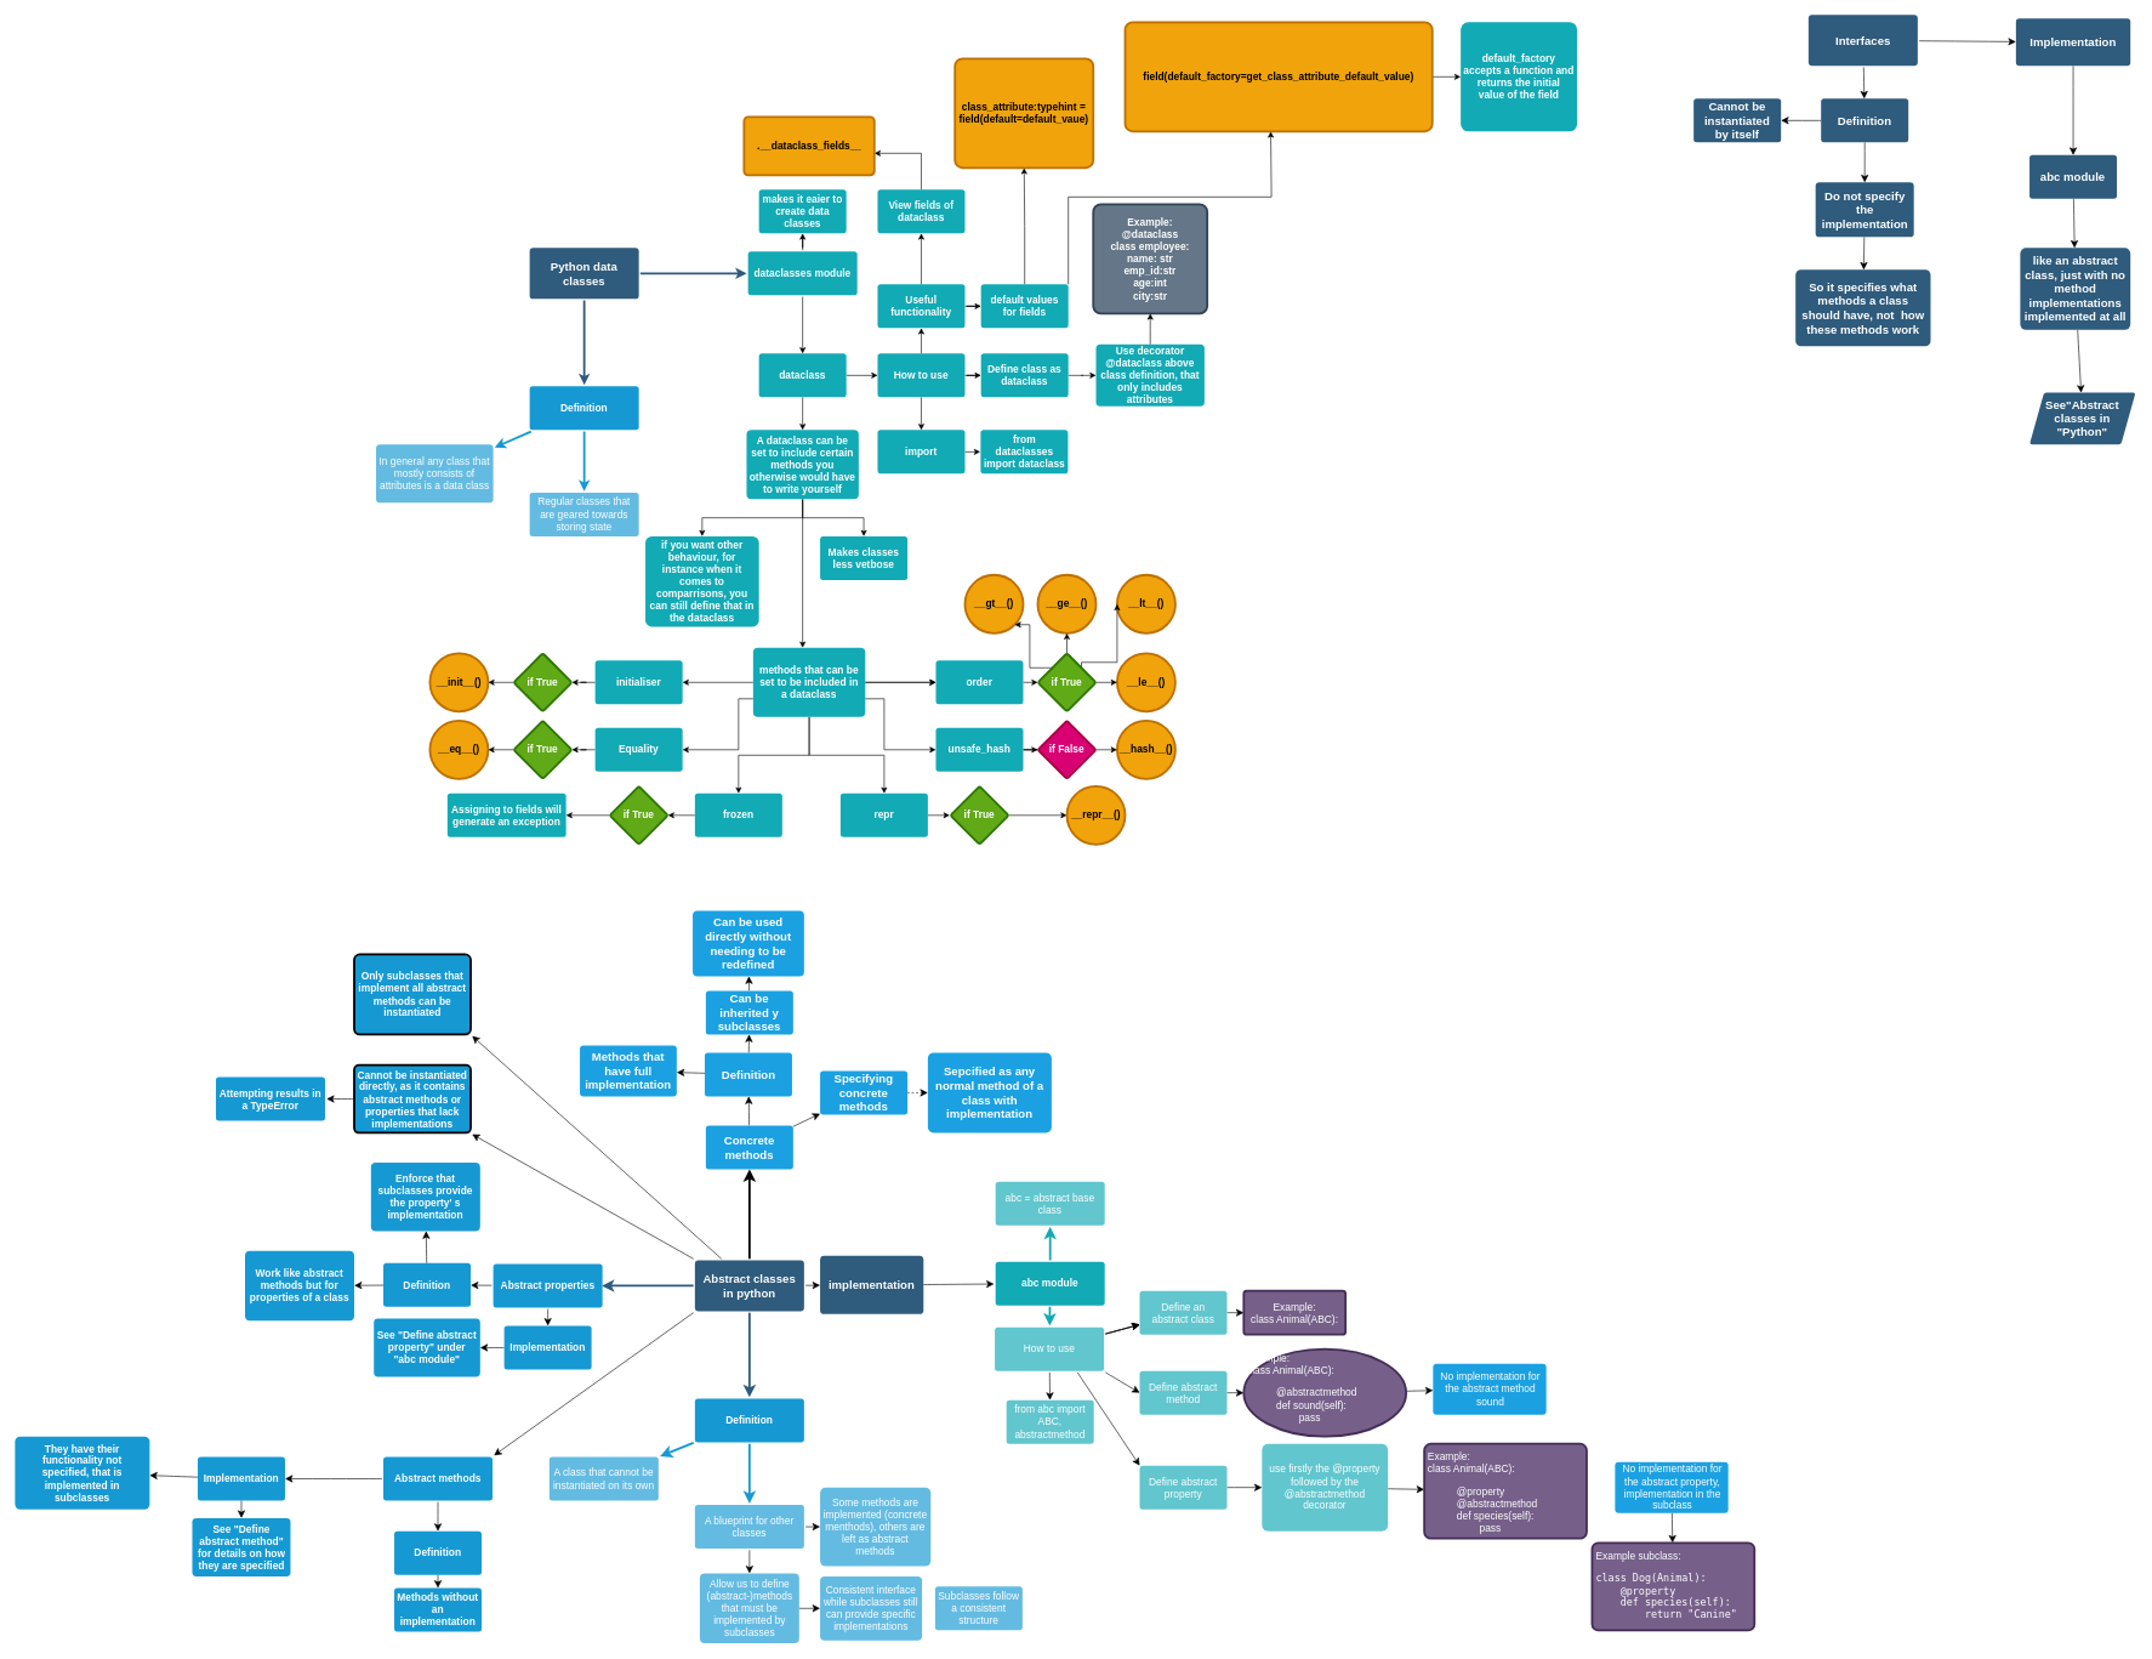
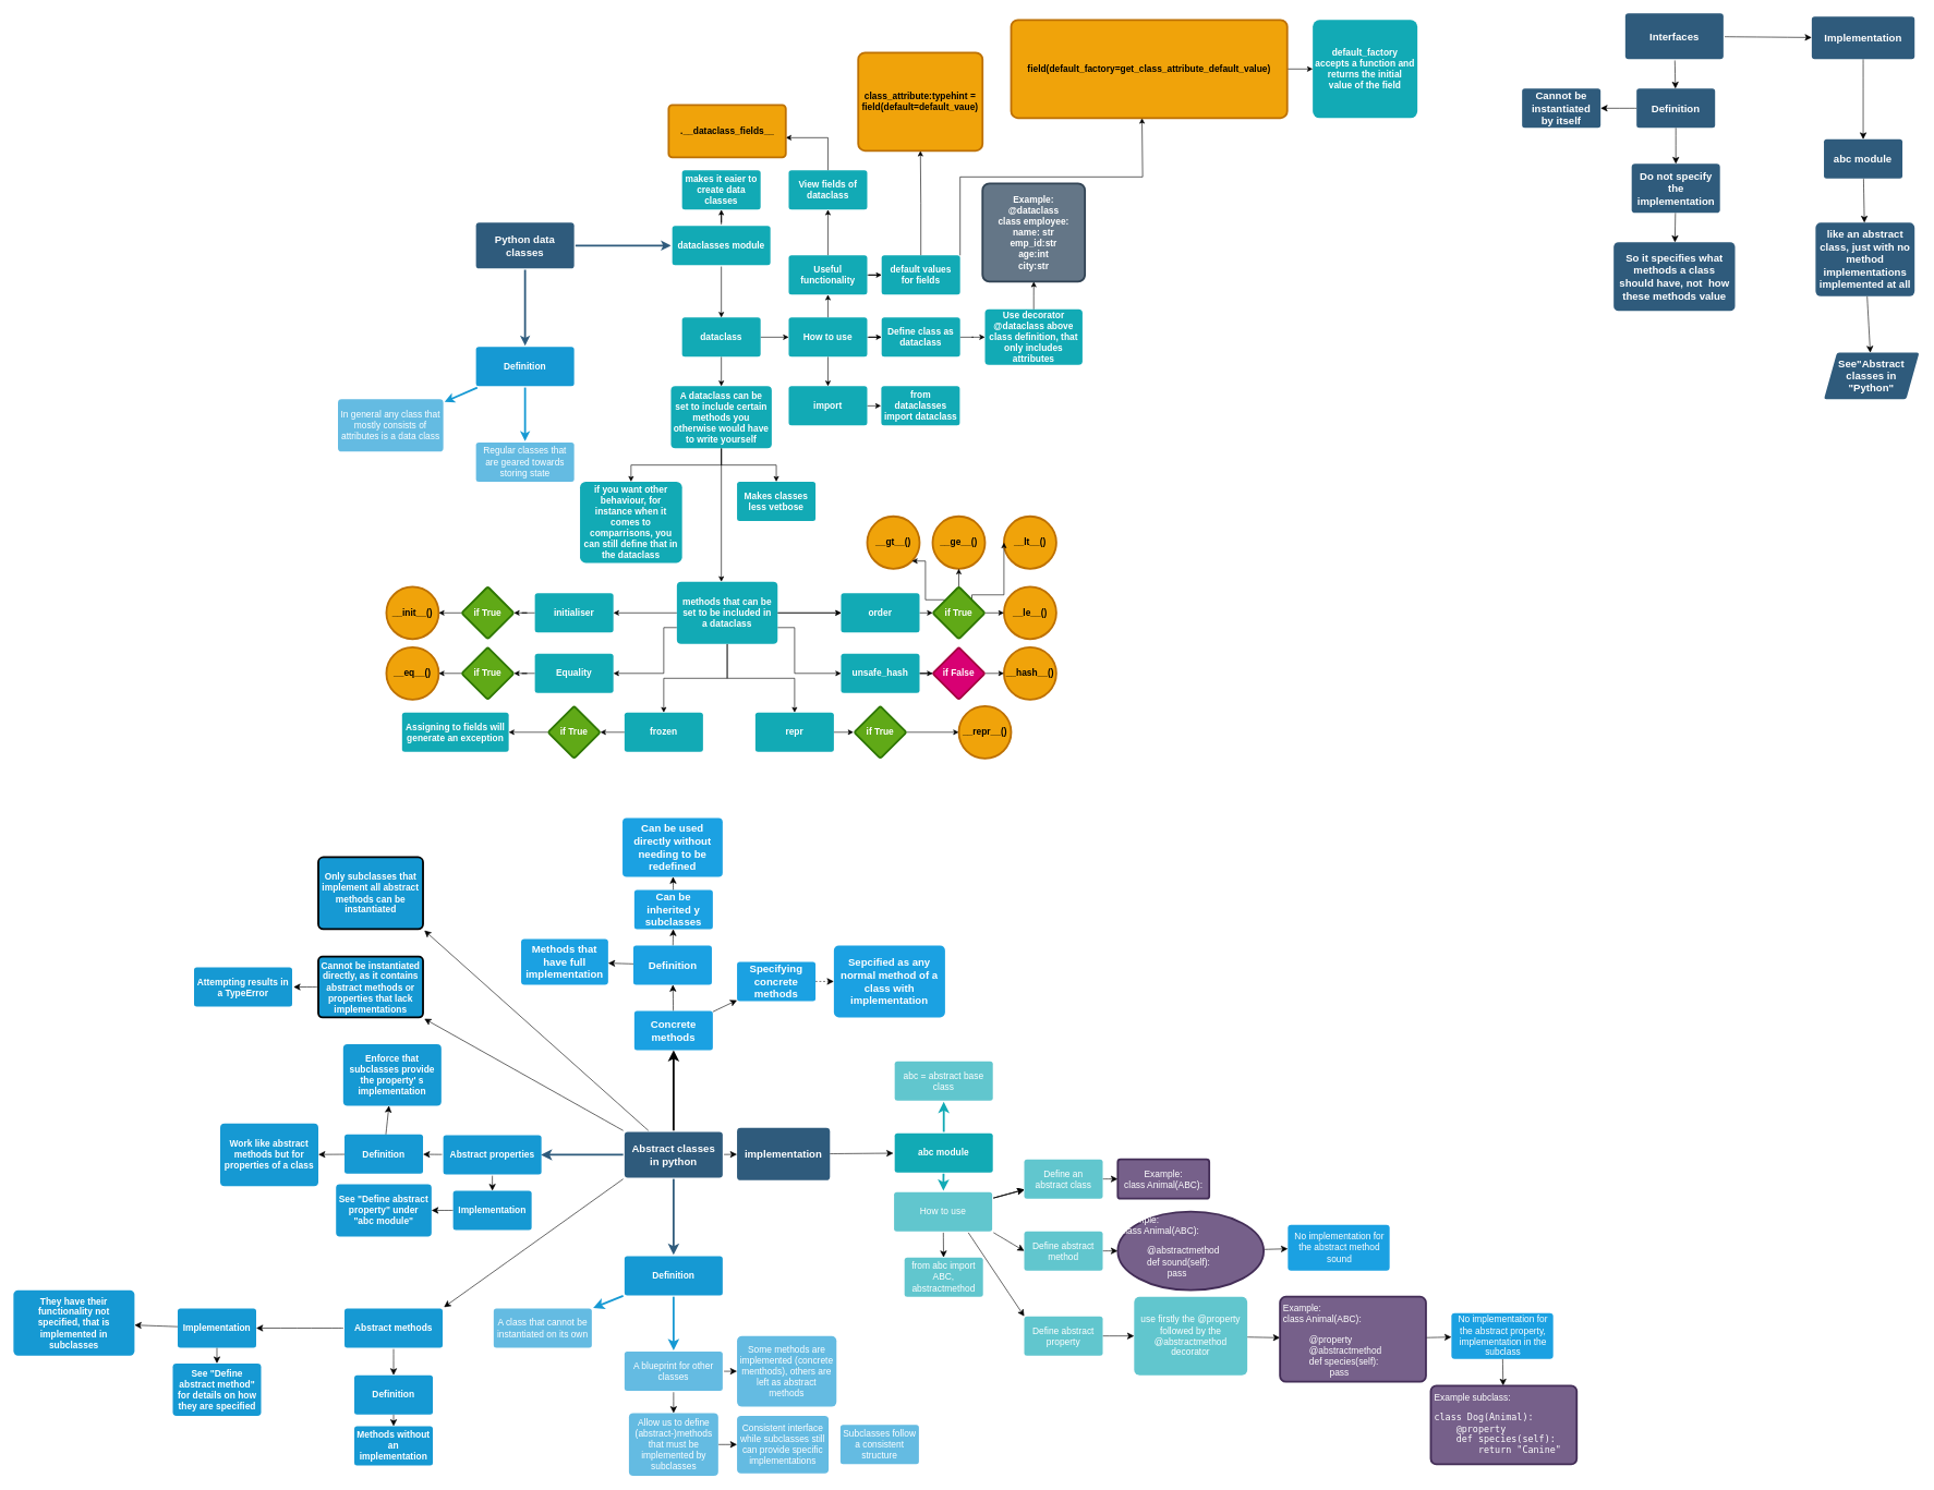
- <mxCell id="177" value="So it specifies what methods a class should have, not&amp;nbsp; how these methods work" style="whiteSpace=wrap;html=1;fontSize=16;fillColor=#2F5B7C;strokeColor=none;fontColor=#FFFFFF;rounded=1;shadow=0;labelBackgroundColor=none;strokeWidth=3;fontStyle=1;spacing=5;arcSize=7;" parent="1" vertex="1"><mxGeometry x="2466" y="370" width="185.5" height="105" as="geometry" /></mxCell>
+ <mxCell id="177" value="So it specifies what methods a class should have, not&amp;nbsp; how these methods value" style="whiteSpace=wrap;html=1;fontSize=16;fillColor=#2F5B7C;strokeColor=none;fontColor=#FFFFFF;rounded=1;shadow=0;labelBackgroundColor=none;strokeWidth=3;fontStyle=1;spacing=5;arcSize=7;" parent="1" vertex="1"><mxGeometry x="2466" y="370" width="185.5" height="105" as="geometry" /></mxCell>
- <mxCell id="156" value="Enforce that subclasses provide the property' s implementation" style="whiteSpace=wrap;html=1;fontSize=14;fillColor=#1699d3;strokeColor=none;fontColor=#FFFFFF;rounded=1;shadow=0;labelBackgroundColor=none;strokeWidth=3;spacing=5;fontStyle=1;arcSize=7;" parent="1" vertex="1"><mxGeometry x="509" y="1596" width="150" height="94" as="geometry" /></mxCell>
+ <mxCell id="156" value="Enforce that subclasses provide the property' s implementation" style="whiteSpace=wrap;html=1;fontSize=14;fillColor=#1699d3;strokeColor=none;fontColor=#FFFFFF;rounded=1;shadow=0;labelBackgroundColor=none;strokeWidth=3;spacing=5;fontStyle=1;arcSize=7;" parent="1" vertex="1"><mxGeometry x="524" y="1596" width="150" height="94" as="geometry" /></mxCell>
+ <mxCell id="159" value="" style="edgeStyle=none;curved=1;rounded=0;orthogonalLoop=1;jettySize=auto;html=1;fontSize=12;startSize=8;endSize=8;" parent="1" source="160" target="162" edge="1"><mxGeometry relative="1" as="geometry" /></mxCell>
